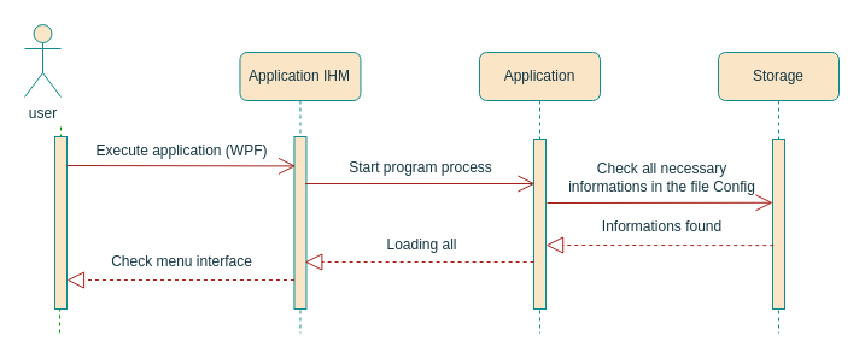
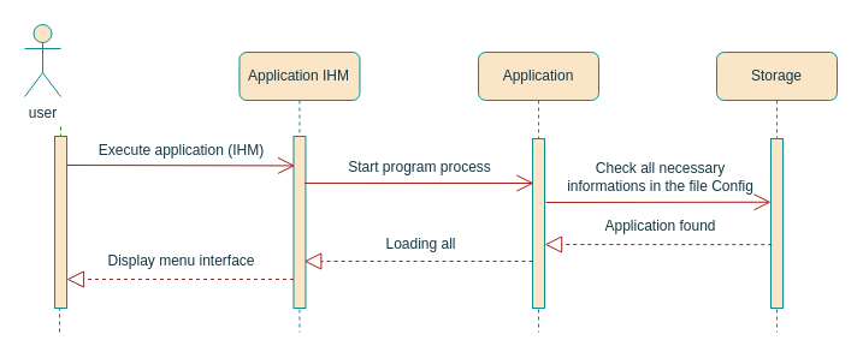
- <mxCell id="11" value="Execute application (WPF)" style="text;html=1;align=center;verticalAlign=middle;resizable=0;points=[];autosize=1;strokeColor=none;fillColor=none;rounded=1;fontColor=#143642;" vertex="1" parent="1"><mxGeometry x="65" y="110" width="170" height="30" as="geometry" /></mxCell>
+ <mxCell id="11" value="Execute application (IHM)" style="text;html=1;align=center;verticalAlign=middle;resizable=0;points=[];autosize=1;strokeColor=none;fillColor=none;rounded=1;fontColor=#143642;" vertex="1" parent="1"><mxGeometry x="65" y="110" width="170" height="30" as="geometry" /></mxCell>
- <mxCell id="17" value="Informations found" style="text;html=1;align=center;verticalAlign=middle;resizable=0;points=[];autosize=1;strokeColor=none;fillColor=none;rounded=1;fontColor=#143642;" vertex="1" parent="1"><mxGeometry x="488.43" y="173" width="120" height="30" as="geometry" /></mxCell>
+ <mxCell id="17" value="Application found" style="text;html=1;align=center;verticalAlign=middle;resizable=0;points=[];autosize=1;strokeColor=none;fillColor=none;rounded=1;fontColor=#143642;" vertex="1" parent="1"><mxGeometry x="488.43" y="173" width="120" height="30" as="geometry" /></mxCell>
- <mxCell id="21" value="Check menu interface" style="text;html=1;align=center;verticalAlign=middle;resizable=0;points=[];autosize=1;strokeColor=none;fillColor=none;rounded=1;fontColor=#143642;" vertex="1" parent="1"><mxGeometry x="75.06" y="202" width="150" height="30" as="geometry" /></mxCell>
+ <mxCell id="21" value="Display menu interface" style="text;html=1;align=center;verticalAlign=middle;resizable=0;points=[];autosize=1;strokeColor=none;fillColor=none;rounded=1;fontColor=#143642;" vertex="1" parent="1"><mxGeometry x="75.06" y="202" width="150" height="30" as="geometry" /></mxCell>
